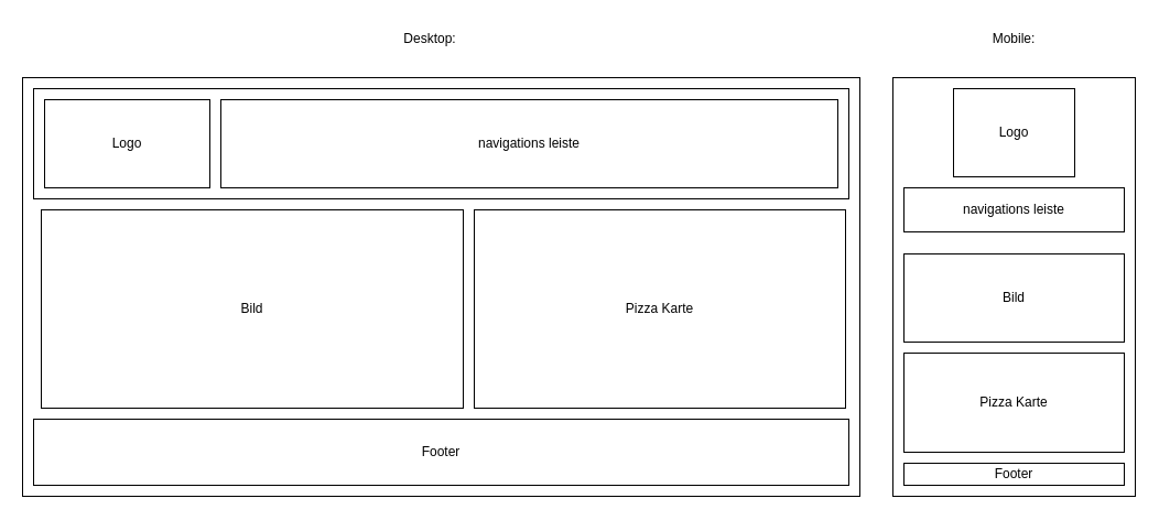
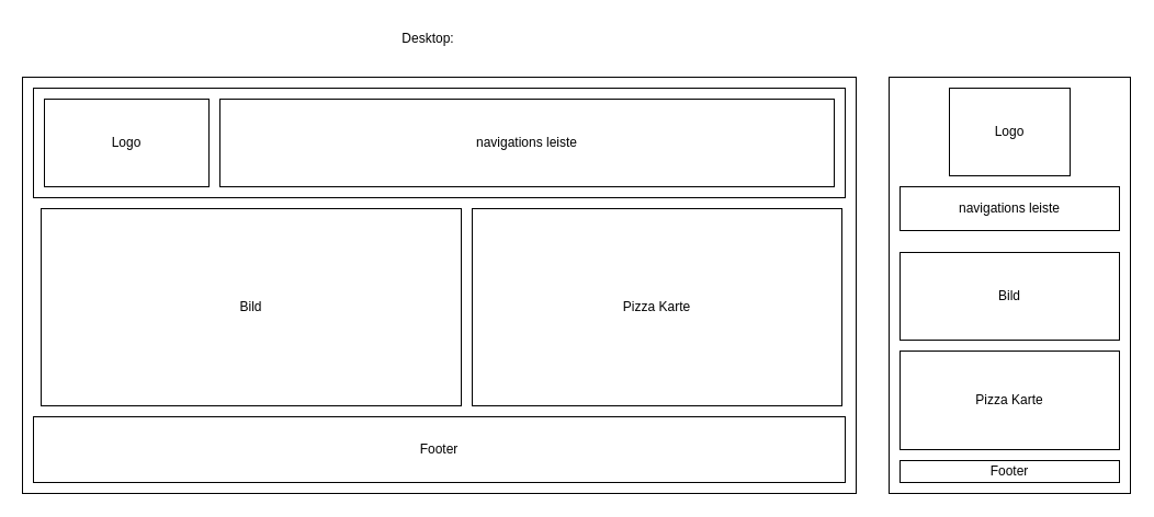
- <mxCell id="16" value="&lt;div&gt;Mobile:&lt;/div&gt;" style="text;html=1;strokeColor=none;fillColor=none;align=center;verticalAlign=middle;whiteSpace=wrap;rounded=0;" vertex="1" parent="1"><mxGeometry x="890" y="20" width="60" height="30" as="geometry" /></mxCell>
